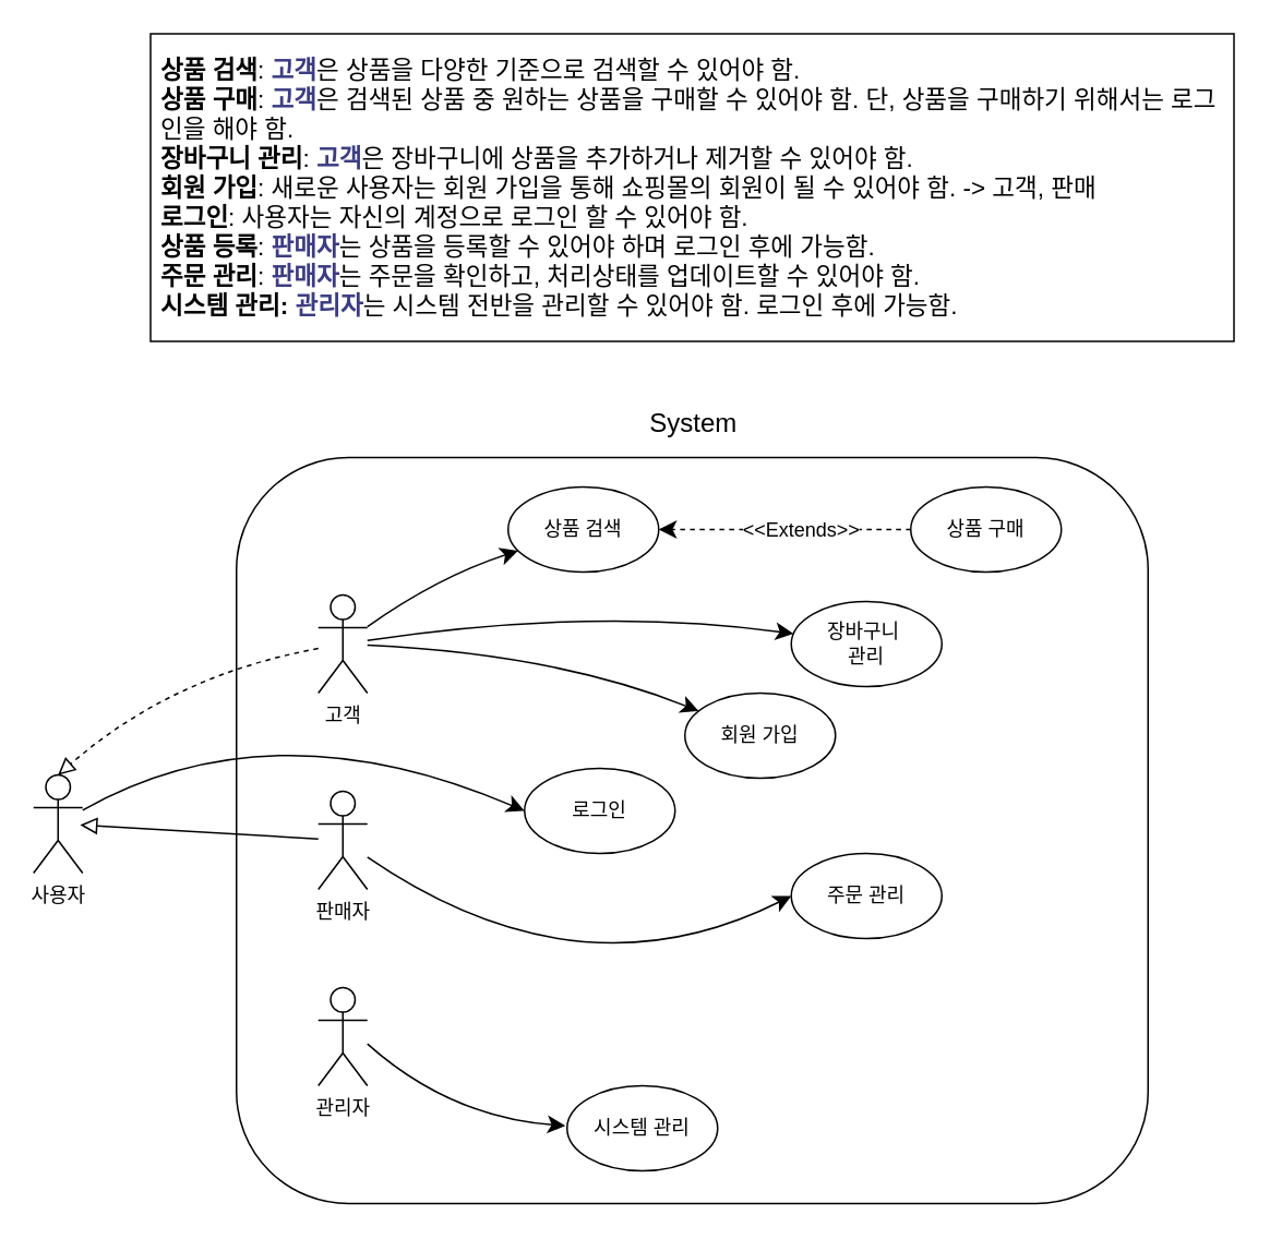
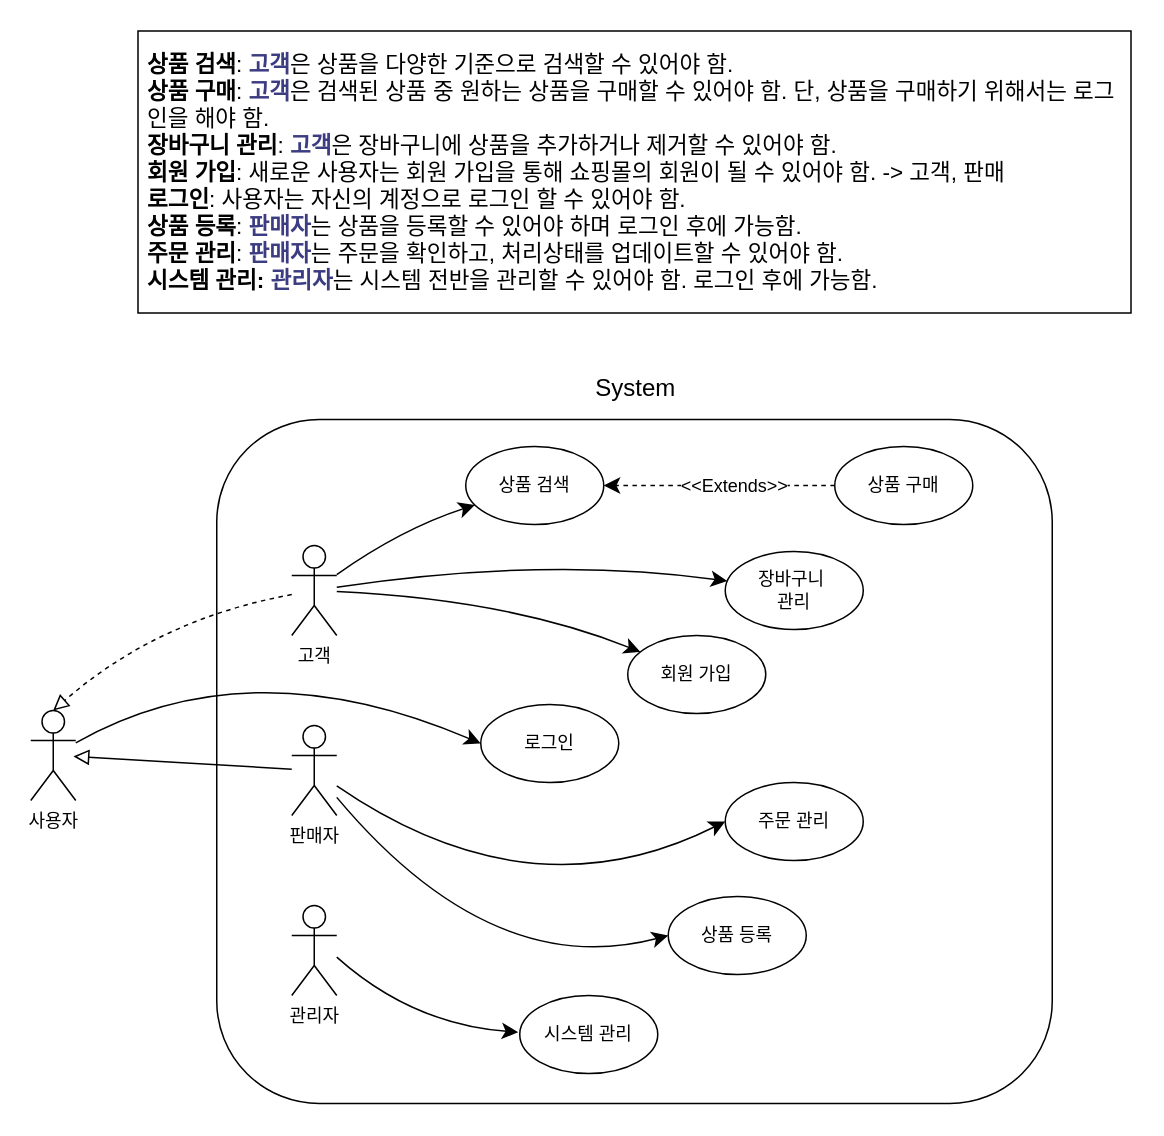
+ <mxCell id="10" style="edgeStyle=none;curved=1;rounded=0;orthogonalLoop=1;jettySize=auto;html=1;entryX=0;entryY=0.5;entryDx=0;entryDy=0;fontSize=12;startSize=8;endSize=8;strokeWidth=1;" edge="1" parent="1" source="12" target="23"><mxGeometry relative="1" as="geometry"><Array as="points"><mxPoint x="327" y="654" /></Array></mxGeometry></mxCell>
+ <mxCell id="23" value="상품 등록" style="ellipse;whiteSpace=wrap;html=1;" vertex="1" parent="1"><mxGeometry x="445" y="597" width="92" height="52" as="geometry" /></mxCell>
